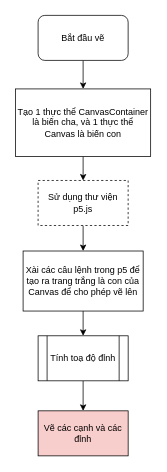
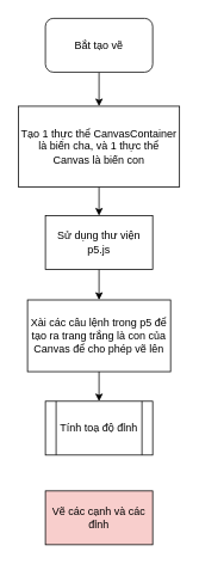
- <mxCell id="3" value="Bắt đầu vẽ" style="rounded=1;whiteSpace=wrap;html=1;" parent="1" vertex="1"><mxGeometry x="50" y="20" width="120" height="60" as="geometry" /></mxCell>
+ <mxCell id="3" value="Bắt tạo vẽ" style="rounded=1;whiteSpace=wrap;html=1;" parent="1" vertex="1"><mxGeometry x="50" y="20" width="120" height="60" as="geometry" /></mxCell>
- <mxCell id="7" value="Sử dụng thư viện p5.js" style="rounded=0;whiteSpace=wrap;html=1;dashed=1;" parent="1" vertex="1"><mxGeometry x="50" y="240" width="120" height="60" as="geometry" /></mxCell>
+ <mxCell id="7" value="Sử dụng thư viện p5.js" style="rounded=0;whiteSpace=wrap;html=1;" parent="1" vertex="1"><mxGeometry x="50" y="240" width="120" height="60" as="geometry" /></mxCell>
- <mxCell id="8" style="edgeStyle=orthogonalEdgeStyle;rounded=0;orthogonalLoop=1;jettySize=auto;html=1;exitX=0.5;exitY=1;exitDx=0;exitDy=0;entryX=0.5;entryY=0;entryDx=0;entryDy=0;" parent="1" source="9" target="12" edge="1"><mxGeometry relative="1" as="geometry" /></mxCell>
